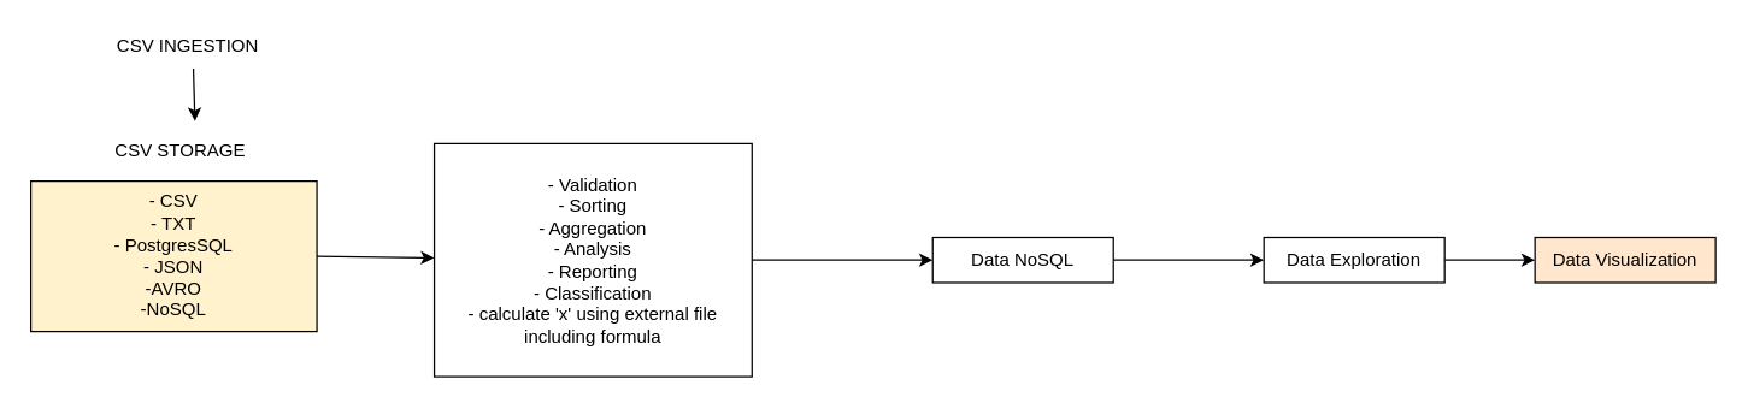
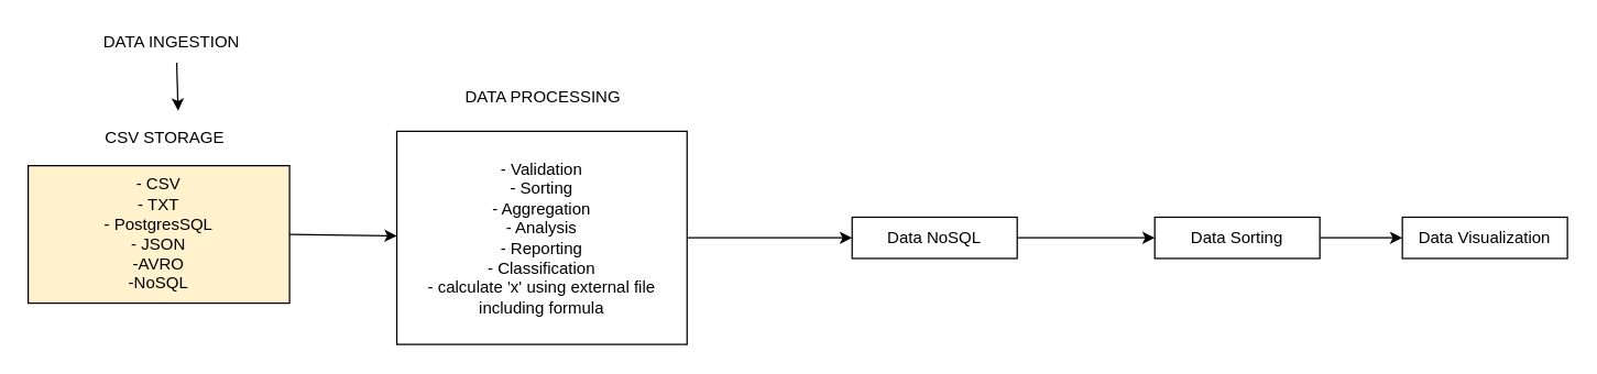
- <mxCell id="7" value="CSV INGESTION" style="text;html=1;align=center;verticalAlign=middle;resizable=0;points=[];autosize=1;strokeColor=none;fillColor=none;" vertex="1" parent="1"><mxGeometry x="69" y="20" width="110" height="20" as="geometry" /></mxCell>
+ <mxCell id="7" value="DATA INGESTION" style="text;html=1;align=center;verticalAlign=middle;resizable=0;points=[];autosize=1;strokeColor=none;fillColor=none;" vertex="1" parent="1"><mxGeometry x="69" y="20" width="110" height="20" as="geometry" /></mxCell>
+ <mxCell id="8" value="DATA PROCESSING" style="text;html=1;align=center;verticalAlign=middle;resizable=0;points=[];autosize=1;strokeColor=none;fillColor=none;" vertex="1" parent="1"><mxGeometry x="328.5" y="60" width="130" height="20" as="geometry" /></mxCell>
- <mxCell id="14" value="Data Visualization" style="rounded=0;whiteSpace=wrap;html=1;fillColor=#ffe6cc;" vertex="1" parent="1"><mxGeometry x="1019" y="157.5" width="120" height="30" as="geometry" /></mxCell>
+ <mxCell id="14" value="Data Visualization" style="rounded=0;whiteSpace=wrap;html=1;" vertex="1" parent="1"><mxGeometry x="1019" y="157.5" width="120" height="30" as="geometry" /></mxCell>
- <mxCell id="13" value="Data Exploration" style="rounded=0;whiteSpace=wrap;html=1;" vertex="1" parent="1"><mxGeometry x="839" y="157.5" width="120" height="30" as="geometry" /></mxCell>
+ <mxCell id="13" value="Data Sorting" style="rounded=0;whiteSpace=wrap;html=1;" vertex="1" parent="1"><mxGeometry x="839" y="157.5" width="120" height="30" as="geometry" /></mxCell>
